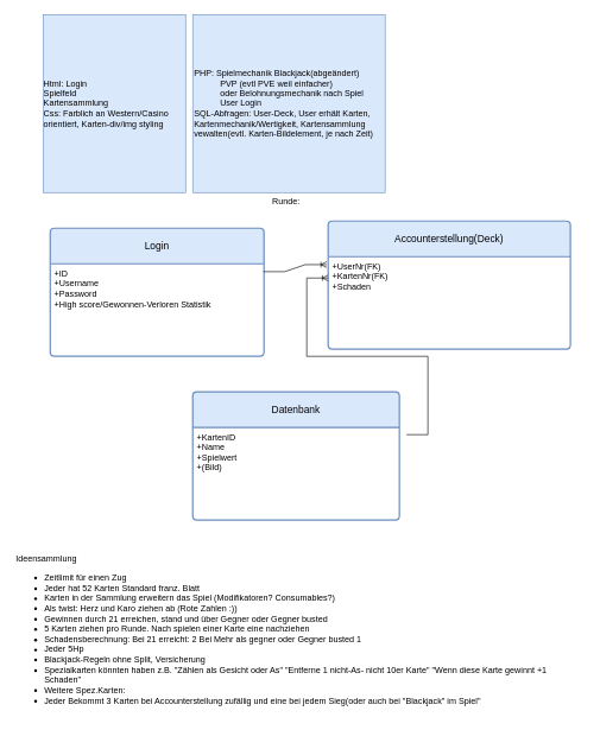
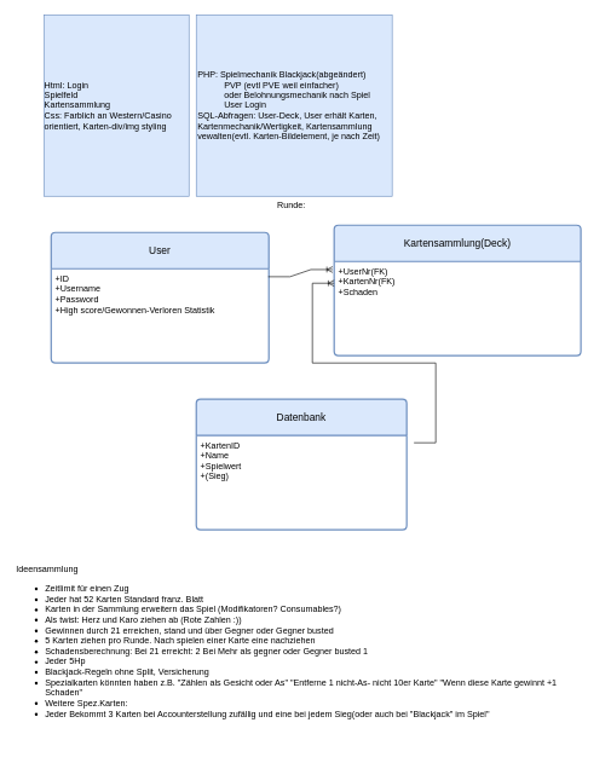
- <mxCell id="7" value="&lt;div&gt;Accounterstellung(Deck)&lt;/div&gt;" style="swimlane;childLayout=stackLayout;horizontal=1;startSize=50;horizontalStack=0;rounded=1;fontSize=14;fontStyle=0;strokeWidth=2;resizeParent=0;resizeLast=1;shadow=0;dashed=0;align=center;arcSize=4;whiteSpace=wrap;html=1;fillColor=#dae8fc;strokeColor=#6c8ebf;" vertex="1" parent="1"><mxGeometry x="460" y="310" width="340" height="180" as="geometry" /></mxCell>
+ <mxCell id="7" value="&lt;div&gt;Kartensammlung(Deck)&lt;/div&gt;" style="swimlane;childLayout=stackLayout;horizontal=1;startSize=50;horizontalStack=0;rounded=1;fontSize=14;fontStyle=0;strokeWidth=2;resizeParent=0;resizeLast=1;shadow=0;dashed=0;align=center;arcSize=4;whiteSpace=wrap;html=1;fillColor=#dae8fc;strokeColor=#6c8ebf;" vertex="1" parent="1"><mxGeometry x="460" y="310" width="340" height="180" as="geometry" /></mxCell>
- <mxCell id="5" value="Login" style="swimlane;childLayout=stackLayout;horizontal=1;startSize=50;horizontalStack=0;rounded=1;fontSize=14;fontStyle=0;strokeWidth=2;resizeParent=0;resizeLast=1;shadow=0;dashed=0;align=center;arcSize=4;whiteSpace=wrap;html=1;fillColor=#dae8fc;strokeColor=#6c8ebf;" vertex="1" parent="1"><mxGeometry x="70" y="320" width="300" height="180" as="geometry" /></mxCell>
+ <mxCell id="5" value="User" style="swimlane;childLayout=stackLayout;horizontal=1;startSize=50;horizontalStack=0;rounded=1;fontSize=14;fontStyle=0;strokeWidth=2;resizeParent=0;resizeLast=1;shadow=0;dashed=0;align=center;arcSize=4;whiteSpace=wrap;html=1;fillColor=#dae8fc;strokeColor=#6c8ebf;" vertex="1" parent="1"><mxGeometry x="70" y="320" width="300" height="180" as="geometry" /></mxCell>
- <mxCell id="10" value="+KartenID&lt;br&gt;+Name&lt;br&gt;&lt;div&gt;+Spielwert&lt;/div&gt;&lt;div&gt;+(Bild)&lt;br&gt;&lt;/div&gt;" style="align=left;strokeColor=none;fillColor=none;spacingLeft=4;fontSize=12;verticalAlign=top;resizable=0;rotatable=0;part=1;html=1;" vertex="1" parent="9"><mxGeometry y="50" width="290" height="130" as="geometry" /></mxCell>
+ <mxCell id="10" value="+KartenID&lt;br&gt;+Name&lt;br&gt;&lt;div&gt;+Spielwert&lt;/div&gt;&lt;div&gt;+(Sieg)&lt;br&gt;&lt;/div&gt;" style="align=left;strokeColor=none;fillColor=none;spacingLeft=4;fontSize=12;verticalAlign=top;resizable=0;rotatable=0;part=1;html=1;" vertex="1" parent="9"><mxGeometry y="50" width="290" height="130" as="geometry" /></mxCell>
